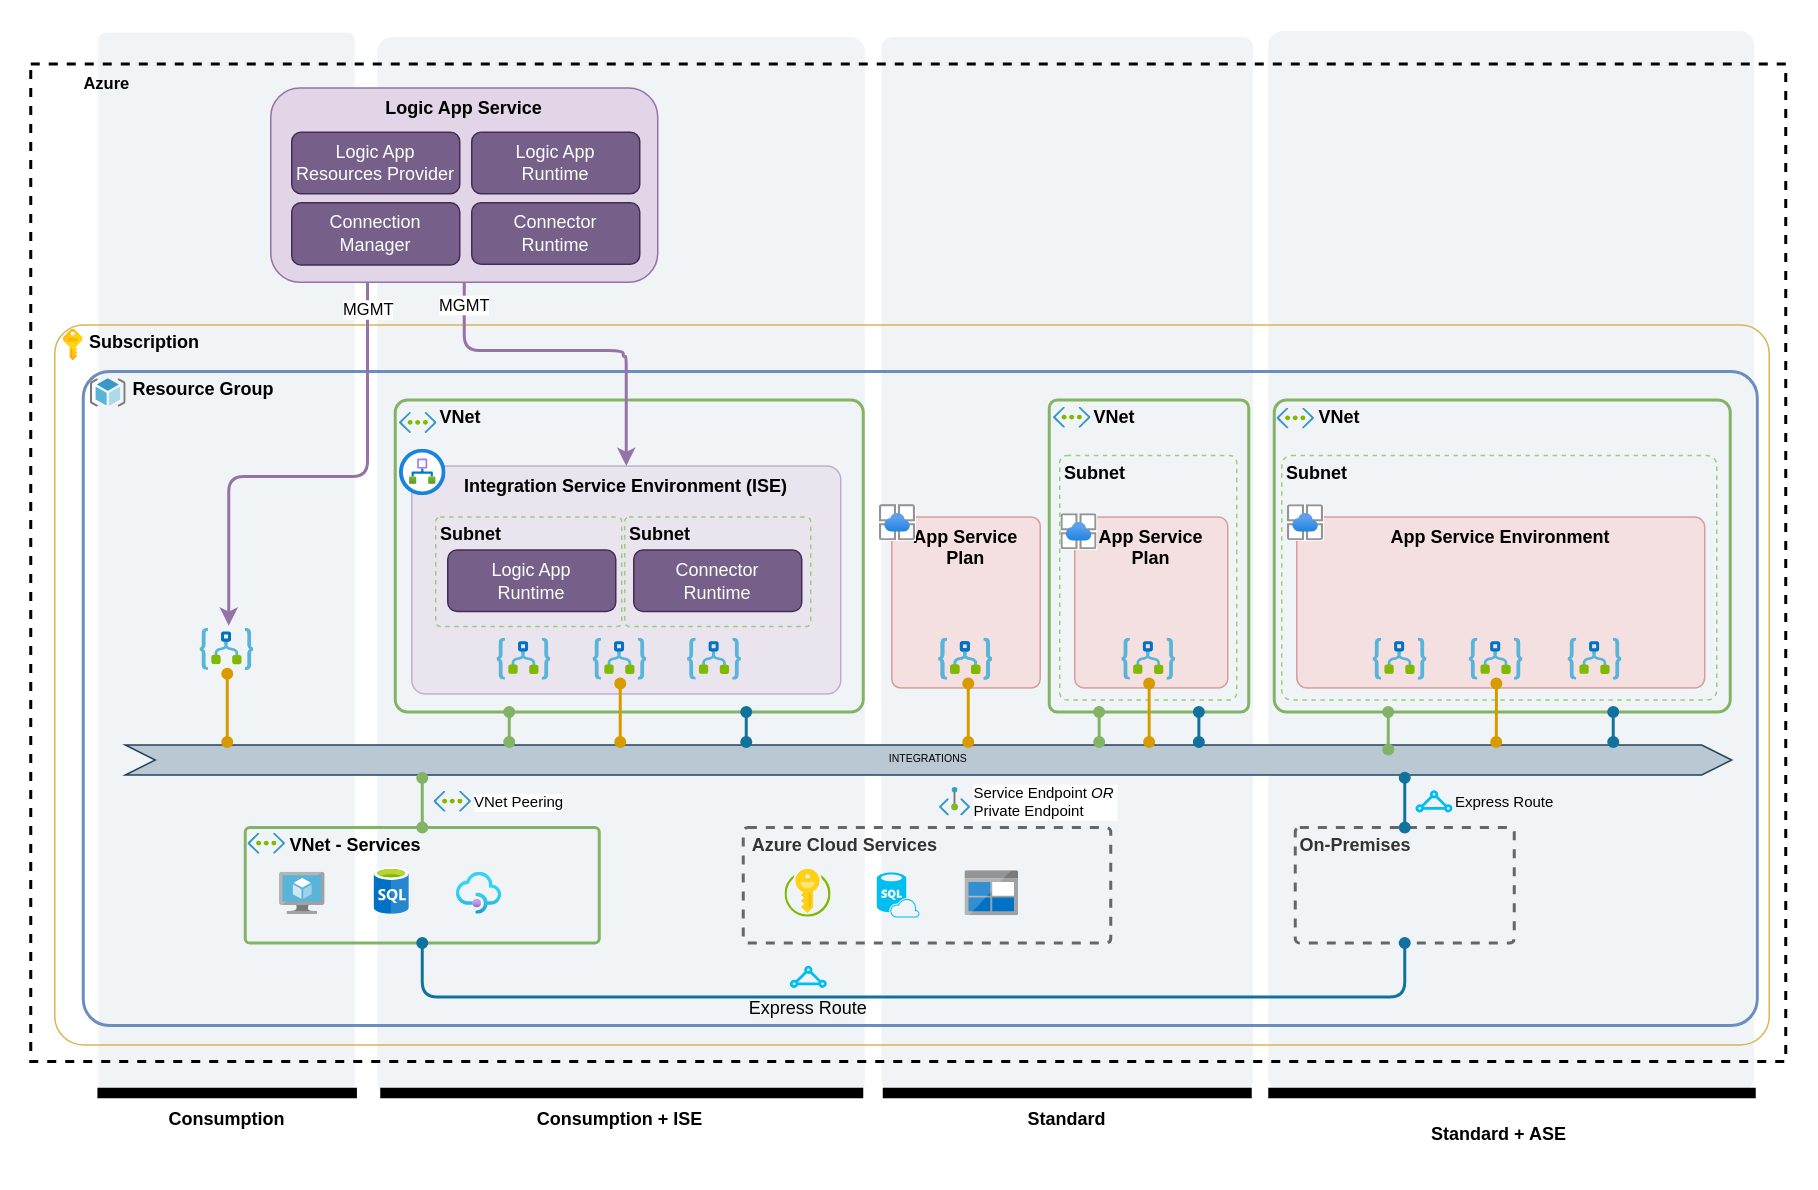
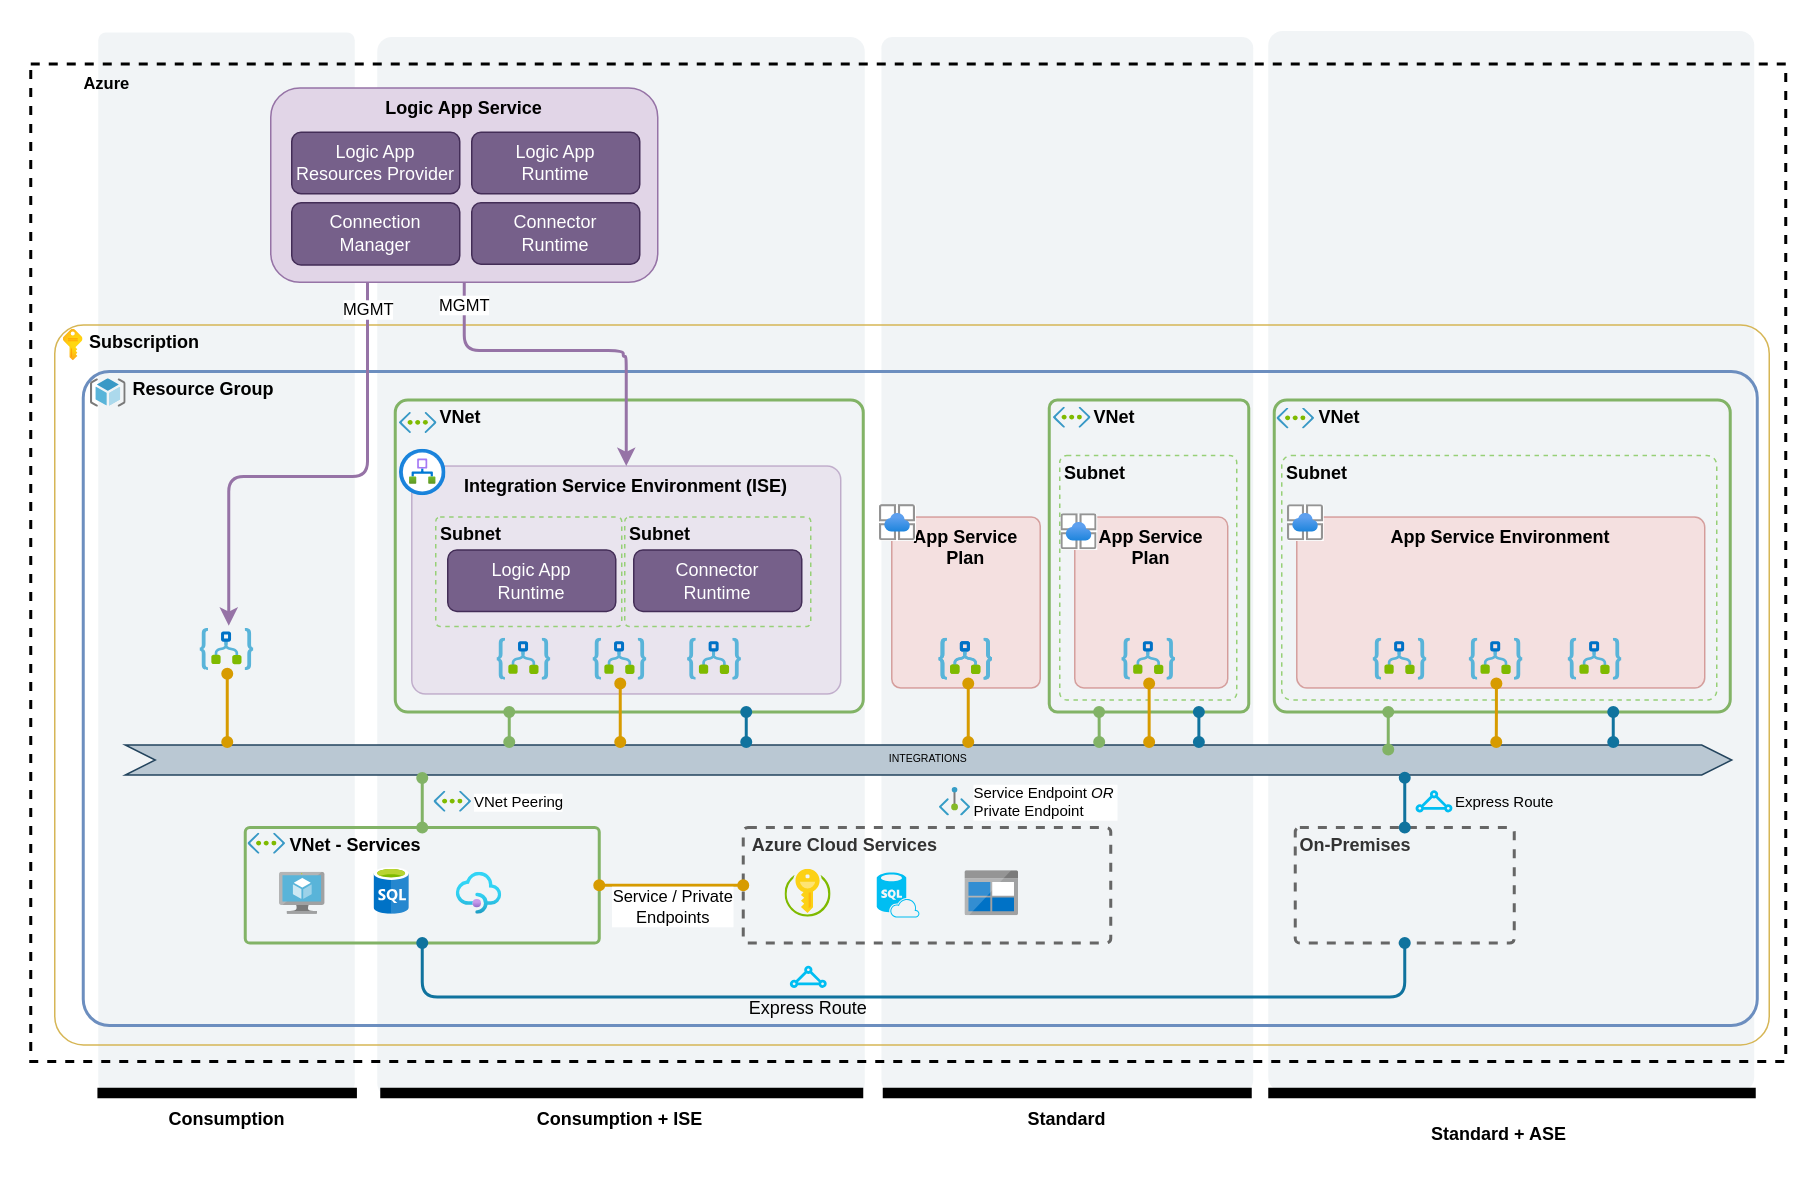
+ <mxCell id="37" value="Service / Private &lt;br&gt;Endpoints" style="edgeStyle=orthogonalEdgeStyle;rounded=0;orthogonalLoop=1;jettySize=auto;html=1;strokeColor=#d79b00;strokeWidth=2;fontSize=11;startArrow=oval;startFill=1;endArrow=oval;endFill=1;startSize=6;sourcePerimeterSpacing=2;targetPerimeterSpacing=2;fillColor=#ffe6cc;entryX=1;entryY=0.5;entryDx=0;entryDy=0;exitX=0;exitY=0.5;exitDx=0;exitDy=0;" edge="1" parent="1" source="14" target="30"><mxGeometry x="-0.021" y="14" relative="1" as="geometry"><mxPoint as="offset" /><mxPoint x="486" y="589" as="sourcePoint" /><mxPoint x="407" y="590" as="targetPoint" /><Array as="points"><mxPoint x="453" y="590" /><mxPoint x="453" y="590" /></Array></mxGeometry></mxCell>
